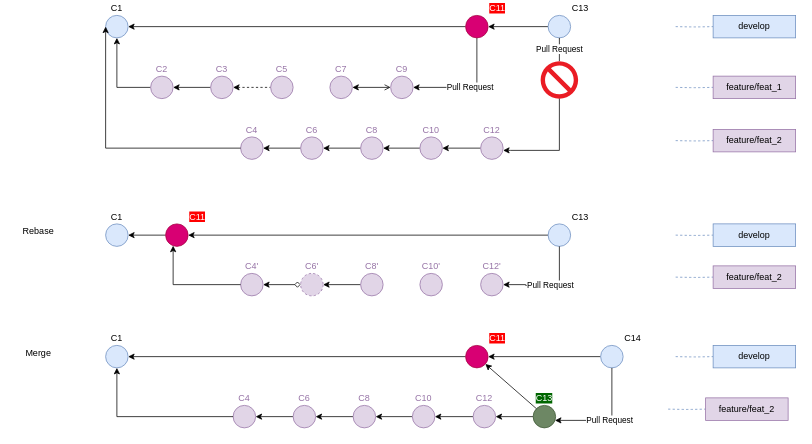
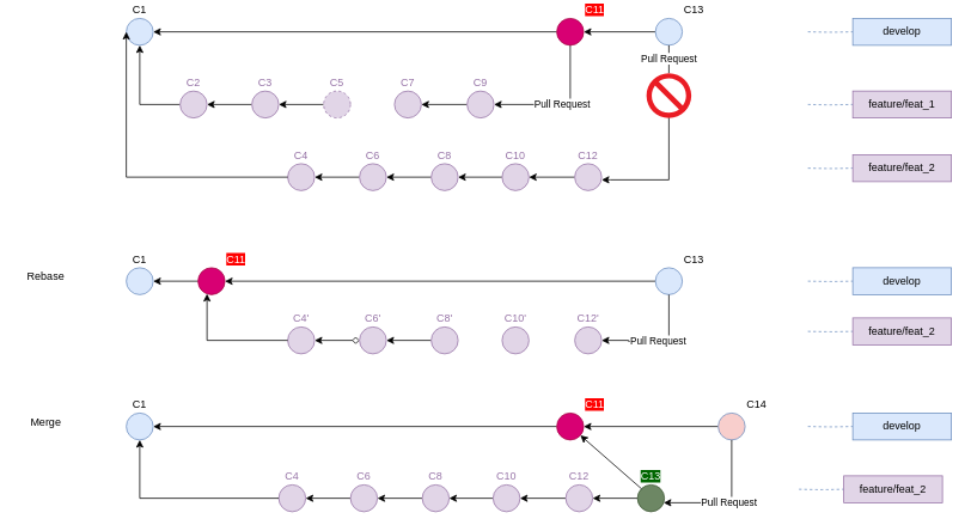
- <mxCell id="11" value="" style="edgeStyle=orthogonalEdgeStyle;rounded=0;orthogonalLoop=1;jettySize=auto;html=1;startArrow=classic;startFill=1;endArrow=none;endFill=0;dashed=1;" edge="1" parent="1" source="12" target="13"><mxGeometry relative="1" as="geometry" /></mxCell>
+ <mxCell id="11" value="" style="edgeStyle=orthogonalEdgeStyle;rounded=0;orthogonalLoop=1;jettySize=auto;html=1;startArrow=classic;startFill=1;endArrow=none;endFill=0;" edge="1" parent="1" source="12" target="13"><mxGeometry relative="1" as="geometry" /></mxCell>
- <mxCell id="13" value="C5" style="ellipse;whiteSpace=wrap;html=1;aspect=fixed;fillColor=#e1d5e7;strokeColor=#9673a6;labelPosition=center;verticalLabelPosition=top;align=center;verticalAlign=bottom;fontColor=#9673A6;" vertex="1" parent="1"><mxGeometry x="360" y="101" width="30" height="30" as="geometry" /></mxCell>
+ <mxCell id="13" value="C5" style="ellipse;whiteSpace=wrap;html=1;aspect=fixed;fillColor=#e1d5e7;strokeColor=#9673a6;labelPosition=center;verticalLabelPosition=top;align=center;verticalAlign=bottom;fontColor=#9673A6;dashed=1;" vertex="1" parent="1"><mxGeometry x="360" y="101" width="30" height="30" as="geometry" /></mxCell>
- <mxCell id="14" value="" style="edgeStyle=orthogonalEdgeStyle;rounded=0;orthogonalLoop=1;jettySize=auto;html=1;startArrow=classic;startFill=1;endArrow=open;endFill=0;" edge="1" parent="1" source="15" target="17"><mxGeometry relative="1" as="geometry" /></mxCell>
+ <mxCell id="14" value="" style="edgeStyle=orthogonalEdgeStyle;rounded=0;orthogonalLoop=1;jettySize=auto;html=1;startArrow=classic;startFill=1;endArrow=none;endFill=0;" edge="1" parent="1" source="15" target="17"><mxGeometry relative="1" as="geometry" /></mxCell>
- <mxCell id="45" value="C6'" style="ellipse;whiteSpace=wrap;html=1;aspect=fixed;fillColor=#e1d5e7;strokeColor=#9673a6;labelPosition=center;verticalLabelPosition=top;align=center;verticalAlign=bottom;fontColor=#9673A6;dashed=1;" vertex="1" parent="1"><mxGeometry x="400" y="364" width="30" height="30" as="geometry" /></mxCell>
+ <mxCell id="45" value="C6'" style="ellipse;whiteSpace=wrap;html=1;aspect=fixed;fillColor=#e1d5e7;strokeColor=#9673a6;labelPosition=center;verticalLabelPosition=top;align=center;verticalAlign=bottom;fontColor=#9673A6;" vertex="1" parent="1"><mxGeometry x="400" y="364" width="30" height="30" as="geometry" /></mxCell>
- <mxCell id="74" value="C14" style="ellipse;whiteSpace=wrap;html=1;aspect=fixed;fillColor=#dae8fc;strokeColor=#6c8ebf;labelPosition=right;verticalLabelPosition=top;align=left;verticalAlign=bottom;" vertex="1" parent="1"><mxGeometry x="800" y="460" width="30" height="30" as="geometry" /></mxCell>
+ <mxCell id="74" value="C14" style="ellipse;whiteSpace=wrap;html=1;aspect=fixed;fillColor=#f8cecc;strokeColor=#6c8ebf;labelPosition=right;verticalLabelPosition=top;align=left;verticalAlign=bottom;" vertex="1" parent="1"><mxGeometry x="800" y="460" width="30" height="30" as="geometry" /></mxCell>
